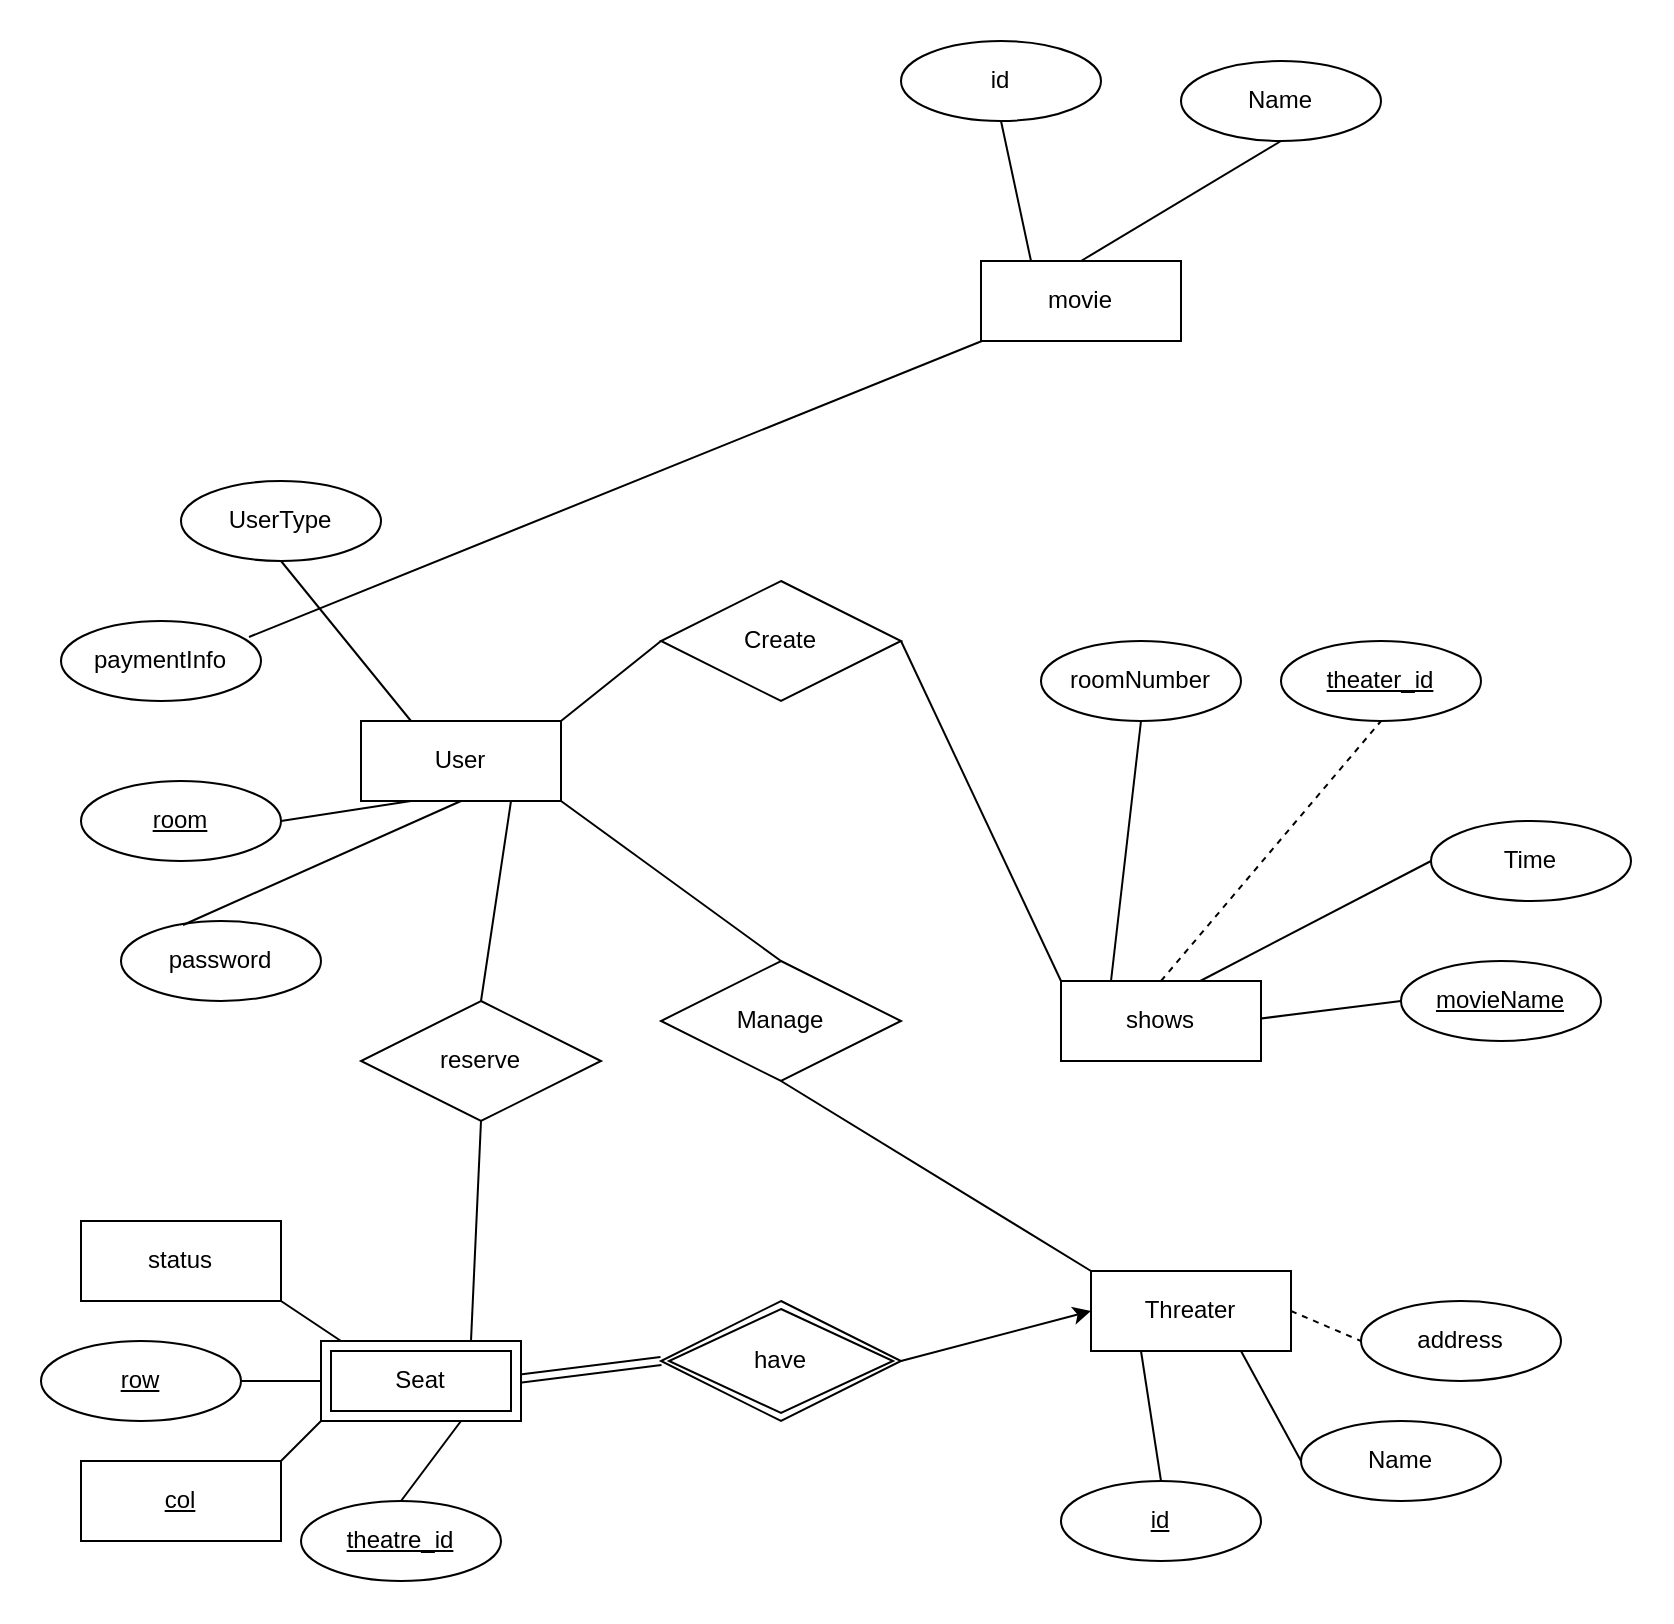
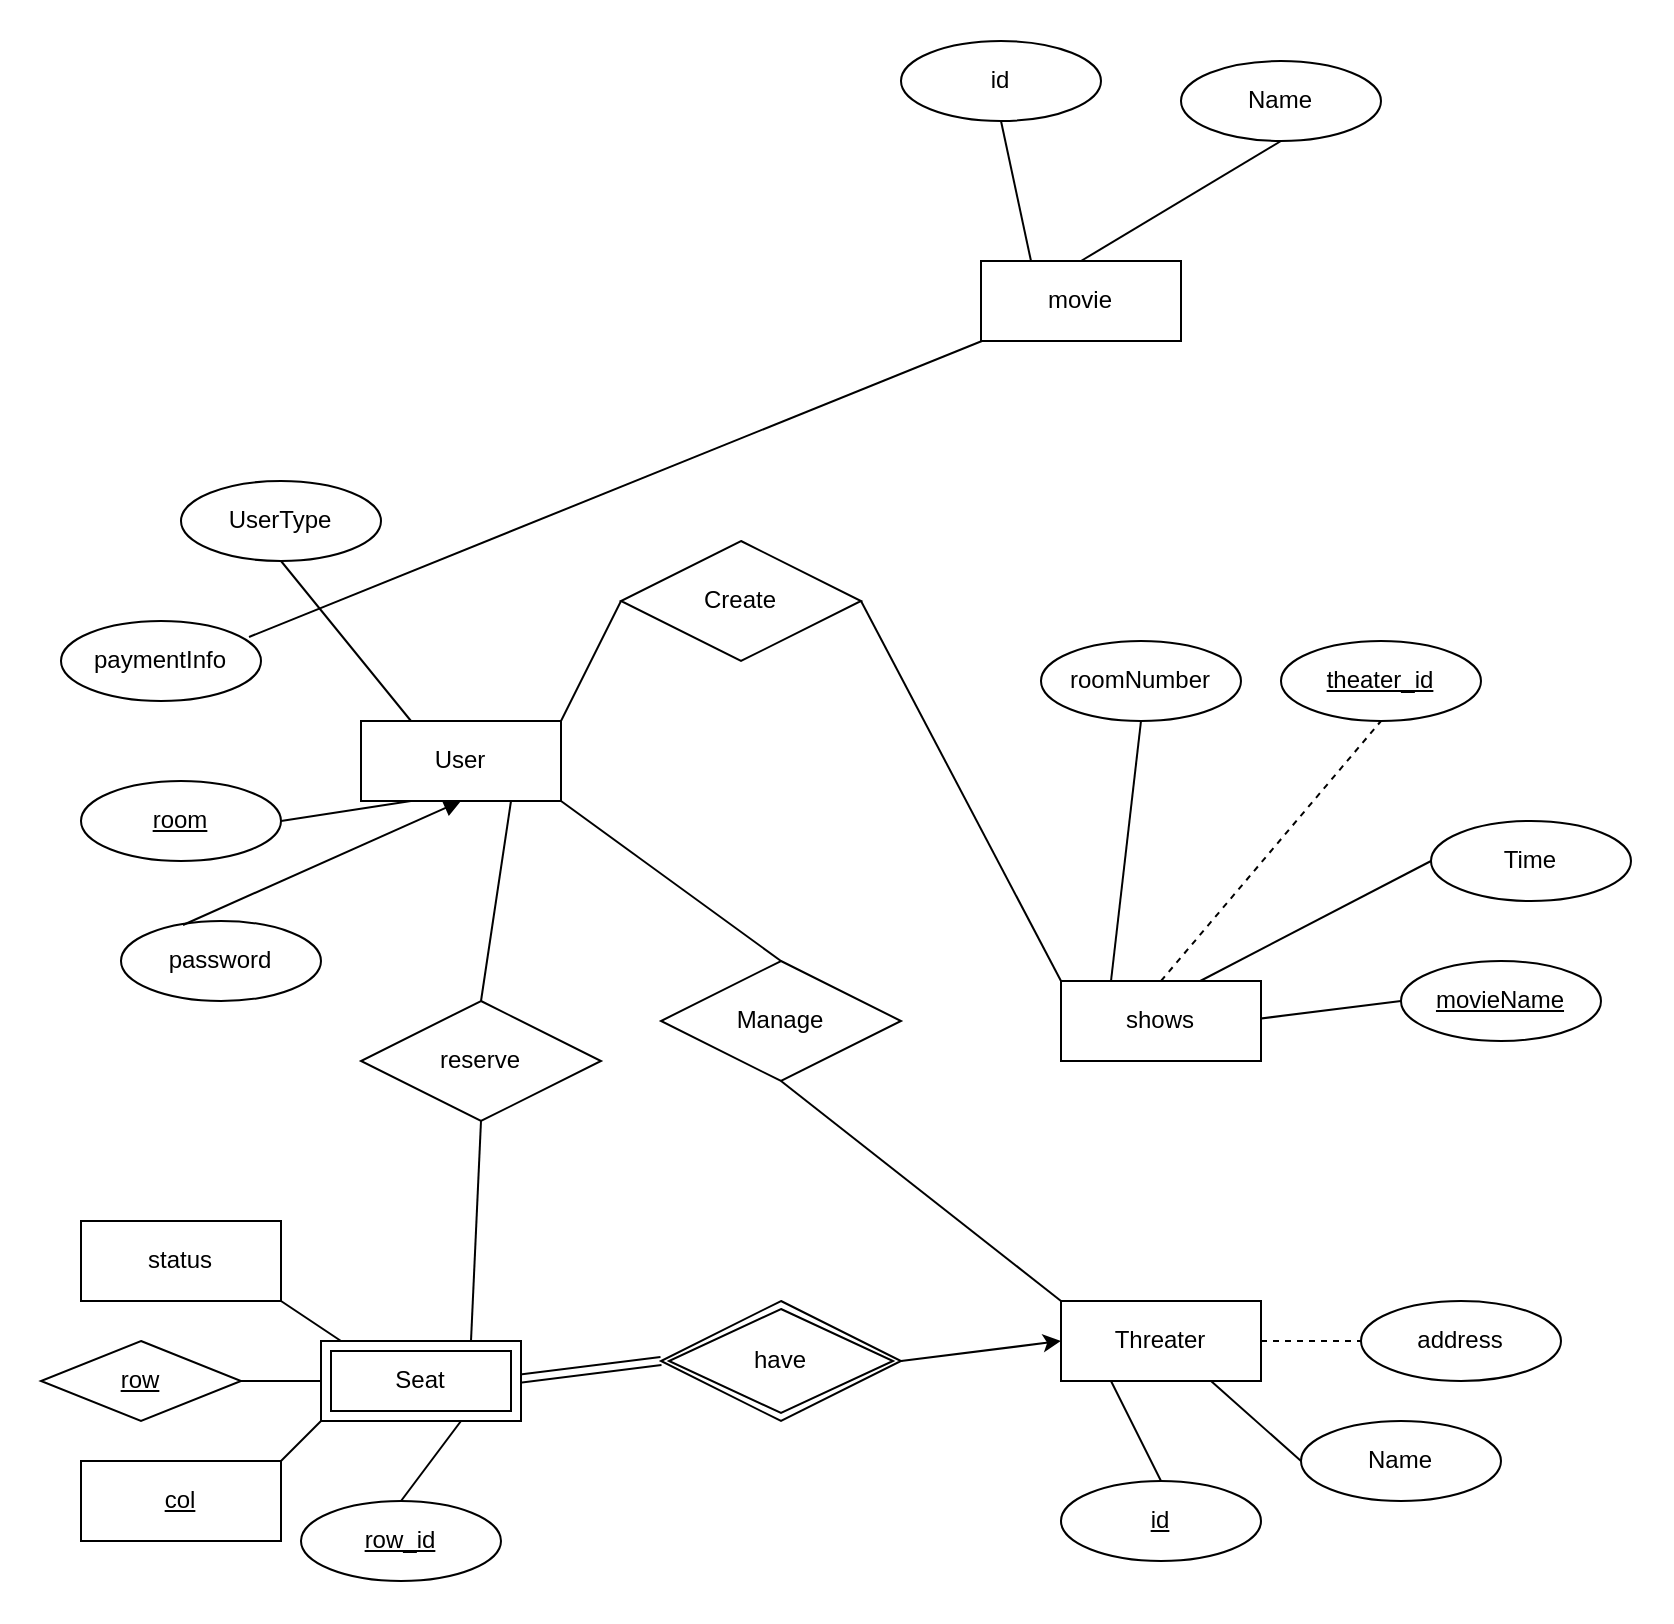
- <mxCell id="47" value="Create" style="shape=rhombus;perimeter=rhombusPerimeter;whiteSpace=wrap;html=1;align=center;" vertex="1" parent="1"><mxGeometry x="330" y="290" width="120" height="60" as="geometry" /></mxCell>
+ <mxCell id="47" value="Create" style="shape=rhombus;perimeter=rhombusPerimeter;whiteSpace=wrap;html=1;align=center;" vertex="1" parent="1"><mxGeometry x="310" y="270" width="120" height="60" as="geometry" /></mxCell>
- <mxCell id="6" value="" style="endArrow=none;html=1;rounded=0;entryX=0.5;entryY=1;entryDx=0;entryDy=0;exitX=0.31;exitY=0.05;exitDx=0;exitDy=0;exitPerimeter=0;" parent="1" source="5" target="2" edge="1"><mxGeometry width="50" height="50" relative="1" as="geometry"><mxPoint x="340" y="560" as="sourcePoint" /><mxPoint x="390" y="510" as="targetPoint" /></mxGeometry></mxCell>
+ <mxCell id="6" value="" style="endArrow=block;html=1;rounded=0;entryX=0.5;entryY=1;entryDx=0;entryDy=0;exitX=0.31;exitY=0.05;exitDx=0;exitDy=0;exitPerimeter=0;" parent="1" source="5" target="2" edge="1"><mxGeometry width="50" height="50" relative="1" as="geometry"><mxPoint x="340" y="560" as="sourcePoint" /><mxPoint x="390" y="510" as="targetPoint" /></mxGeometry></mxCell>
- <mxCell id="11" value="Threater" style="whiteSpace=wrap;html=1;align=center;" parent="1" vertex="1"><mxGeometry x="545" y="635" width="100" height="40" as="geometry" /></mxCell>
+ <mxCell id="11" value="Threater" style="whiteSpace=wrap;html=1;align=center;" parent="1" vertex="1"><mxGeometry x="530" y="650" width="100" height="40" as="geometry" /></mxCell>
- <mxCell id="24" value="&lt;u&gt;row&lt;/u&gt;" style="ellipse;whiteSpace=wrap;html=1;align=center;" parent="1" vertex="1"><mxGeometry x="20" y="670" width="100" height="40" as="geometry" /></mxCell>
+ <mxCell id="24" value="&lt;u&gt;row&lt;/u&gt;" style="rhombus;whiteSpace=wrap;html=1;align=center;" parent="1" vertex="1"><mxGeometry x="20" y="670" width="100" height="40" as="geometry" /></mxCell>
- <mxCell id="22" value="&lt;u&gt;theatre_id&lt;/u&gt;" style="ellipse;whiteSpace=wrap;html=1;align=center;" parent="1" vertex="1"><mxGeometry x="150" y="750" width="100" height="40" as="geometry" /></mxCell>
+ <mxCell id="22" value="&lt;u&gt;row_id&lt;/u&gt;" style="ellipse;whiteSpace=wrap;html=1;align=center;" parent="1" vertex="1"><mxGeometry x="150" y="750" width="100" height="40" as="geometry" /></mxCell>
